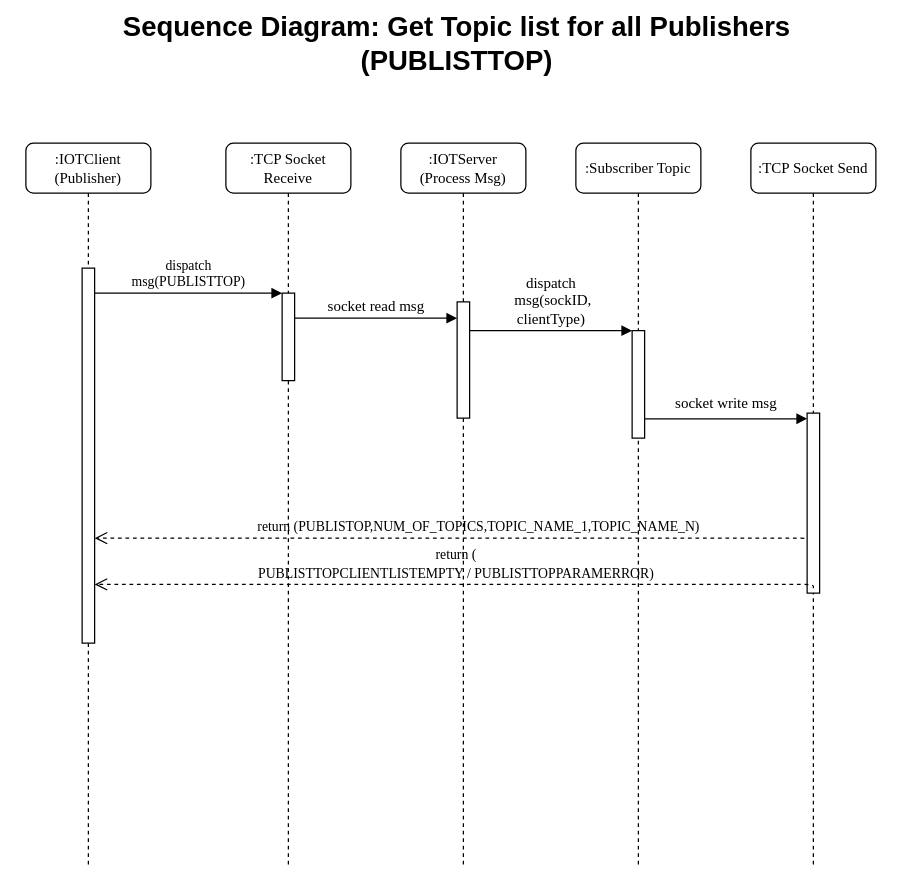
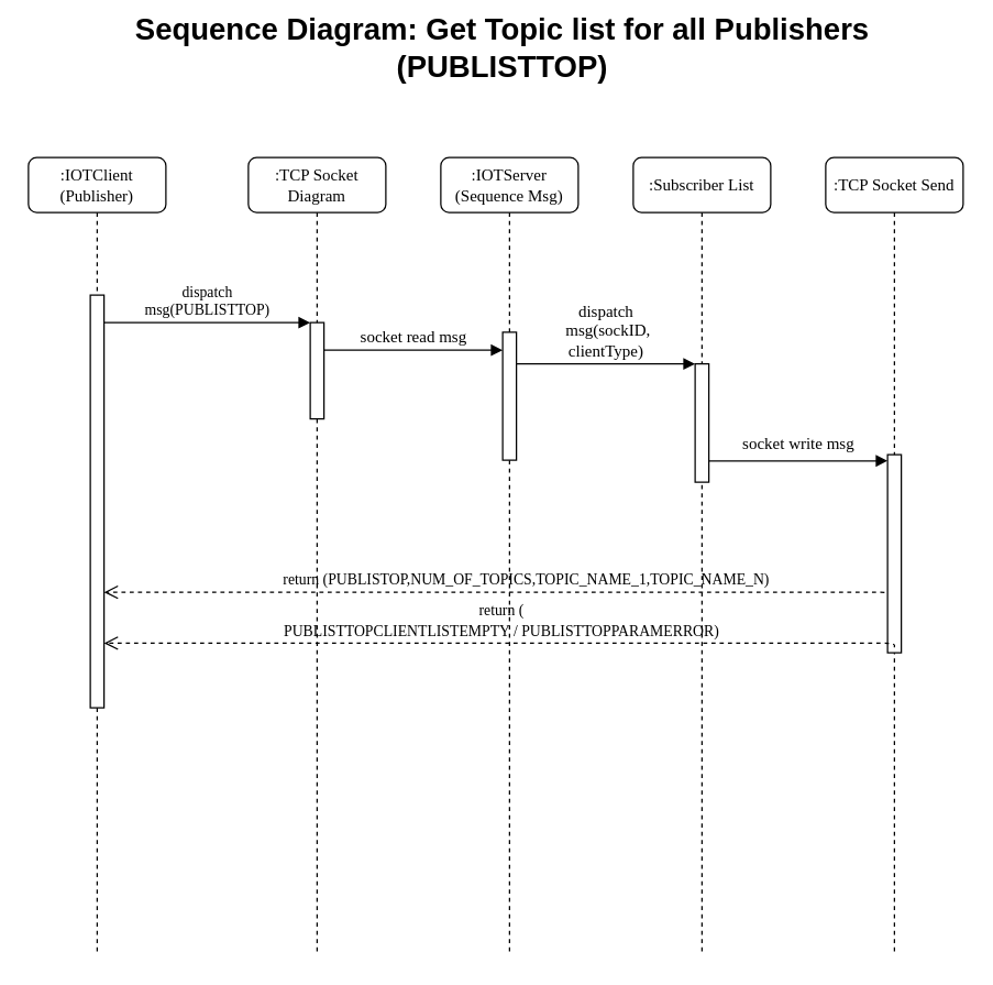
- <mxCell id="4" value=":TCP Socket Receive" style="shape=umlLifeline;perimeter=lifelinePerimeter;whiteSpace=wrap;html=1;container=1;collapsible=0;recursiveResize=0;outlineConnect=0;rounded=1;shadow=0;comic=0;labelBackgroundColor=none;strokeWidth=1;fontFamily=Verdana;fontSize=12;align=center;" parent="1" vertex="1"><mxGeometry x="180" y="114" width="100" height="580" as="geometry" /></mxCell>
+ <mxCell id="4" value=":TCP Socket Diagram" style="shape=umlLifeline;perimeter=lifelinePerimeter;whiteSpace=wrap;html=1;container=1;collapsible=0;recursiveResize=0;outlineConnect=0;rounded=1;shadow=0;comic=0;labelBackgroundColor=none;strokeWidth=1;fontFamily=Verdana;fontSize=12;align=center;" parent="1" vertex="1"><mxGeometry x="180" y="114" width="100" height="580" as="geometry" /></mxCell>
- <mxCell id="6" value=":IOTServer (Process Msg)" style="shape=umlLifeline;perimeter=lifelinePerimeter;whiteSpace=wrap;html=1;container=1;collapsible=0;recursiveResize=0;outlineConnect=0;rounded=1;shadow=0;comic=0;labelBackgroundColor=none;strokeWidth=1;fontFamily=Verdana;fontSize=12;align=center;" parent="1" vertex="1"><mxGeometry x="320" y="114" width="100" height="580" as="geometry" /></mxCell>
+ <mxCell id="6" value=":IOTServer (Sequence Msg)" style="shape=umlLifeline;perimeter=lifelinePerimeter;whiteSpace=wrap;html=1;container=1;collapsible=0;recursiveResize=0;outlineConnect=0;rounded=1;shadow=0;comic=0;labelBackgroundColor=none;strokeWidth=1;fontFamily=Verdana;fontSize=12;align=center;" parent="1" vertex="1"><mxGeometry x="320" y="114" width="100" height="580" as="geometry" /></mxCell>
- <mxCell id="8" value=":Subscriber Topic" style="shape=umlLifeline;perimeter=lifelinePerimeter;whiteSpace=wrap;html=1;container=1;collapsible=0;recursiveResize=0;outlineConnect=0;rounded=1;shadow=0;comic=0;labelBackgroundColor=none;strokeWidth=1;fontFamily=Verdana;fontSize=12;align=center;" parent="1" vertex="1"><mxGeometry x="460" y="114" width="100" height="580" as="geometry" /></mxCell>
+ <mxCell id="8" value=":Subscriber List" style="shape=umlLifeline;perimeter=lifelinePerimeter;whiteSpace=wrap;html=1;container=1;collapsible=0;recursiveResize=0;outlineConnect=0;rounded=1;shadow=0;comic=0;labelBackgroundColor=none;strokeWidth=1;fontFamily=Verdana;fontSize=12;align=center;" parent="1" vertex="1"><mxGeometry x="460" y="114" width="100" height="580" as="geometry" /></mxCell>
